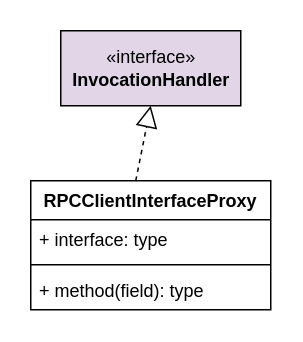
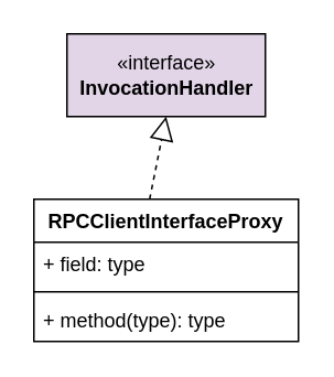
- <mxCell id="5" value="+ interface: type" style="text;strokeColor=none;fillColor=none;align=left;verticalAlign=top;spacingLeft=4;spacingRight=4;overflow=hidden;rotatable=0;points=[[0,0.5],[1,0.5]];portConstraint=eastwest;" vertex="1" parent="3"><mxGeometry y="26" width="160" height="26" as="geometry" /></mxCell>
+ <mxCell id="5" value="+ field: type" style="text;strokeColor=none;fillColor=none;align=left;verticalAlign=top;spacingLeft=4;spacingRight=4;overflow=hidden;rotatable=0;points=[[0,0.5],[1,0.5]];portConstraint=eastwest;" vertex="1" parent="3"><mxGeometry y="26" width="160" height="26" as="geometry" /></mxCell>
- <mxCell id="7" value="+ method(field): type" style="text;strokeColor=none;fillColor=none;align=left;verticalAlign=top;spacingLeft=4;spacingRight=4;overflow=hidden;rotatable=0;points=[[0,0.5],[1,0.5]];portConstraint=eastwest;" vertex="1" parent="3"><mxGeometry y="60" width="160" height="26" as="geometry" /></mxCell>
+ <mxCell id="7" value="+ method(type): type" style="text;strokeColor=none;fillColor=none;align=left;verticalAlign=top;spacingLeft=4;spacingRight=4;overflow=hidden;rotatable=0;points=[[0,0.5],[1,0.5]];portConstraint=eastwest;" vertex="1" parent="3"><mxGeometry y="60" width="160" height="26" as="geometry" /></mxCell>
